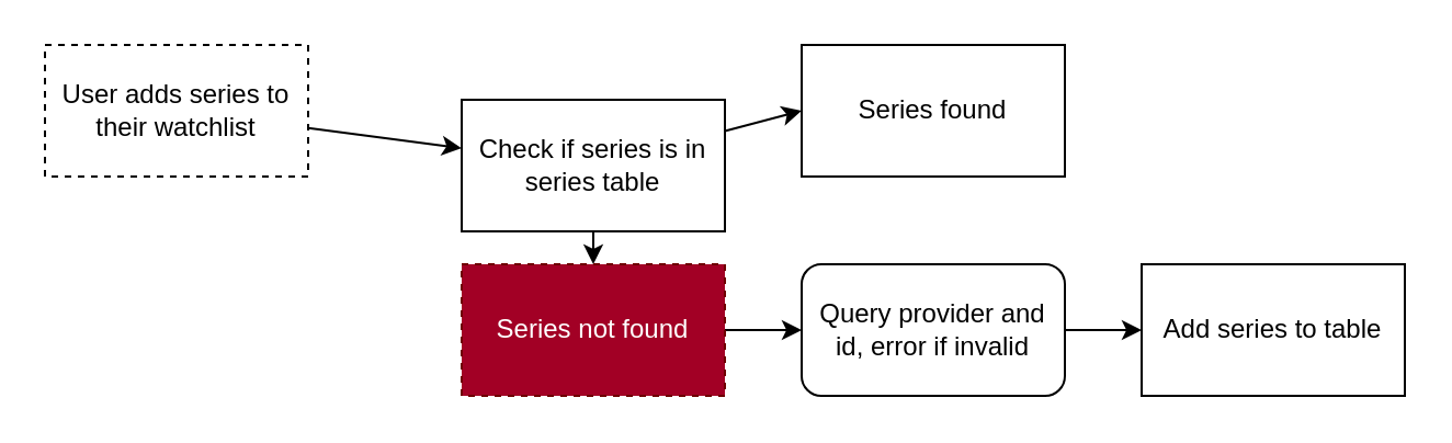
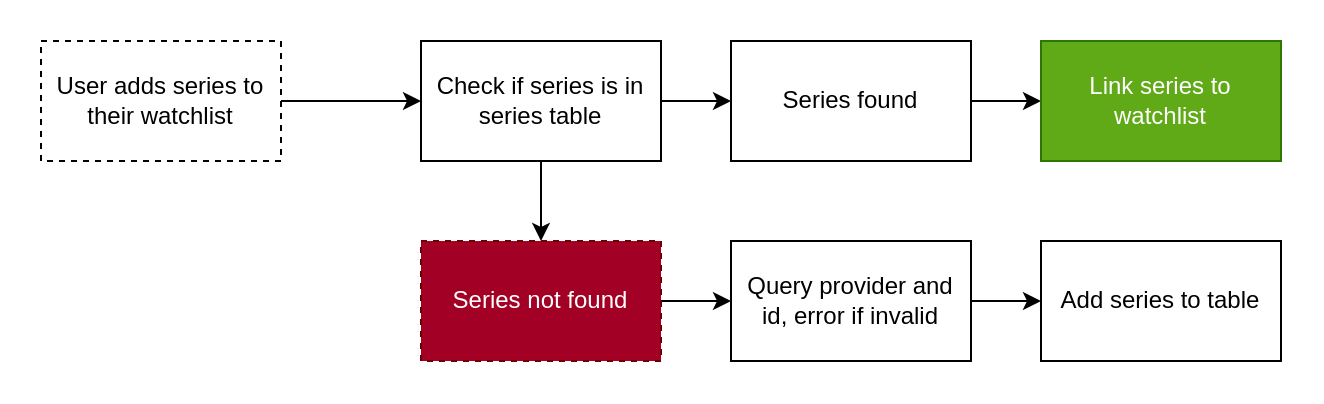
+ <mxCell id="12" style="edgeStyle=none;html=1;entryX=0;entryY=0.5;entryDx=0;entryDy=0;rounded=0;" edge="1" parent="1" source="13" target="14"><mxGeometry relative="1" as="geometry" /></mxCell>
+ <mxCell id="14" value="Link series to watchlist" style="whiteSpace=wrap;html=1;fillColor=#60a917;fontColor=#ffffff;strokeColor=#2D7600;rounded=0;" vertex="1" parent="1"><mxGeometry x="520" y="20" width="120" height="60" as="geometry" /></mxCell>
- <mxCell id="6" value="Check if series is in series table" style="whiteSpace=wrap;html=1;rounded=0;" vertex="1" parent="1"><mxGeometry x="210" y="45" width="120" height="60" as="geometry" /></mxCell>
+ <mxCell id="6" value="Check if series is in series table" style="whiteSpace=wrap;html=1;rounded=0;" vertex="1" parent="1"><mxGeometry x="210" y="20" width="120" height="60" as="geometry" /></mxCell>
- <mxCell id="10" value="Query provider and id, error if invalid" style="whiteSpace=wrap;html=1;rounded=1;" vertex="1" parent="1"><mxGeometry x="365" y="120" width="120" height="60" as="geometry" /></mxCell>
+ <mxCell id="10" value="Query provider and id, error if invalid" style="whiteSpace=wrap;html=1;rounded=0;" vertex="1" parent="1"><mxGeometry x="365" y="120" width="120" height="60" as="geometry" /></mxCell>
